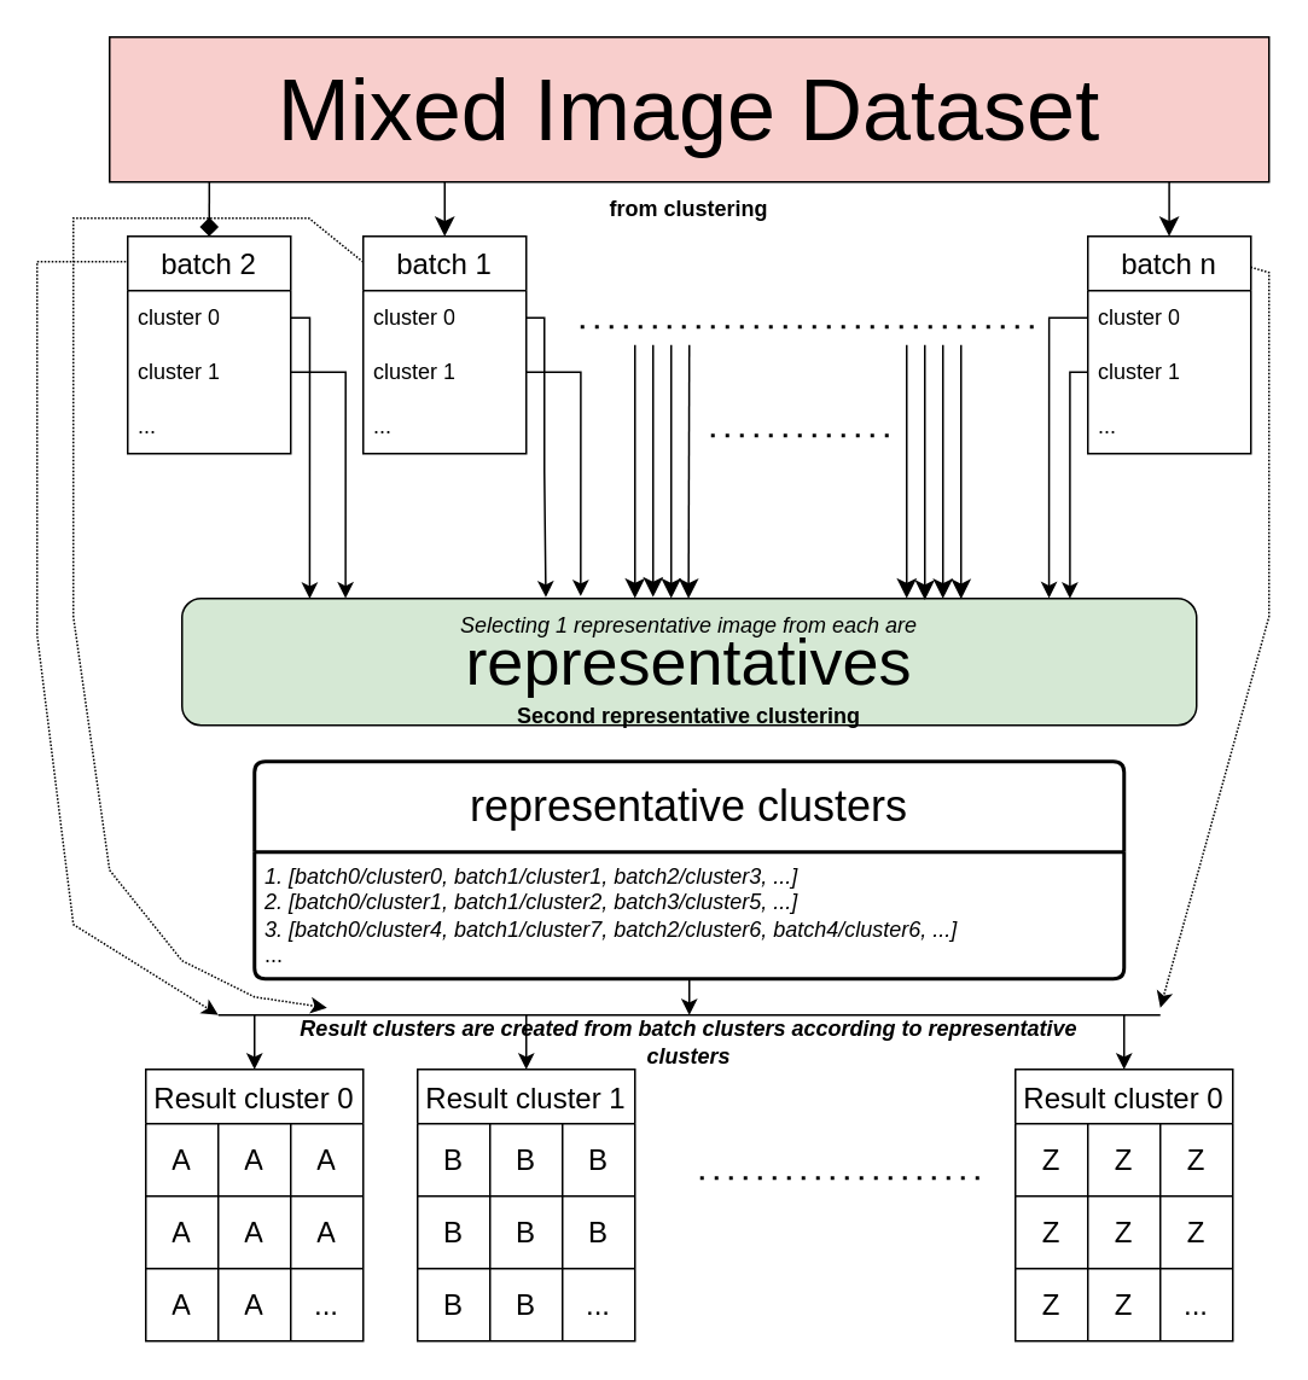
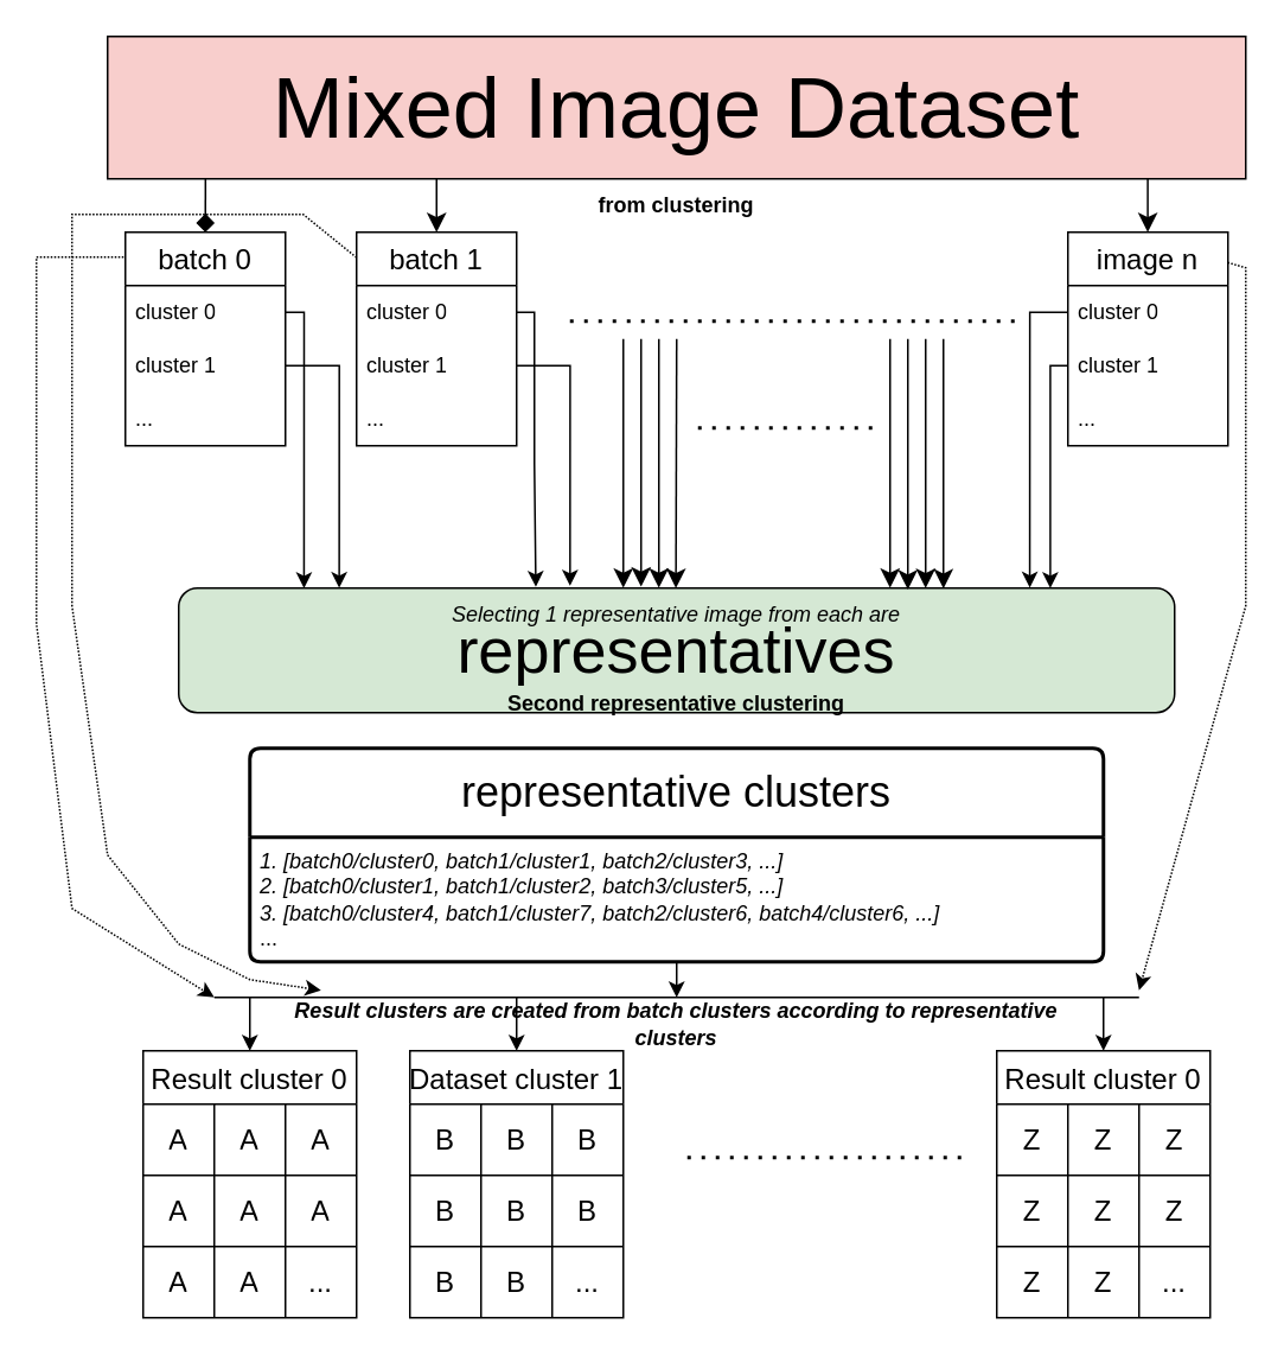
- <mxCell id="4" value="&lt;font style=&quot;font-size: 16px;&quot;&gt;batch 2&lt;/font&gt;" style="swimlane;fontStyle=0;childLayout=stackLayout;horizontal=1;startSize=30;horizontalStack=0;resizeParent=1;resizeParentMax=0;resizeLast=0;collapsible=1;marginBottom=0;whiteSpace=wrap;html=1;" parent="1" vertex="1"><mxGeometry x="70" y="130" width="90" height="120" as="geometry"><mxRectangle x="130" y="150" width="90" height="30" as="alternateBounds" /></mxGeometry></mxCell>
+ <mxCell id="4" value="&lt;font style=&quot;font-size: 16px;&quot;&gt;batch 0&lt;/font&gt;" style="swimlane;fontStyle=0;childLayout=stackLayout;horizontal=1;startSize=30;horizontalStack=0;resizeParent=1;resizeParentMax=0;resizeLast=0;collapsible=1;marginBottom=0;whiteSpace=wrap;html=1;" parent="1" vertex="1"><mxGeometry x="70" y="130" width="90" height="120" as="geometry"><mxRectangle x="130" y="150" width="90" height="30" as="alternateBounds" /></mxGeometry></mxCell>
- <mxCell id="12" value="&lt;font style=&quot;font-size: 16px;&quot;&gt;batch n&lt;/font&gt;" style="swimlane;fontStyle=0;childLayout=stackLayout;horizontal=1;startSize=30;horizontalStack=0;resizeParent=1;resizeParentMax=0;resizeLast=0;collapsible=1;marginBottom=0;whiteSpace=wrap;html=1;" parent="1" vertex="1"><mxGeometry x="600" y="130" width="90" height="120" as="geometry" /></mxCell>
+ <mxCell id="12" value="&lt;font style=&quot;font-size: 16px;&quot;&gt;image n&lt;/font&gt;" style="swimlane;fontStyle=0;childLayout=stackLayout;horizontal=1;startSize=30;horizontalStack=0;resizeParent=1;resizeParentMax=0;resizeLast=0;collapsible=1;marginBottom=0;whiteSpace=wrap;html=1;" parent="1" vertex="1"><mxGeometry x="600" y="130" width="90" height="120" as="geometry" /></mxCell>
- <mxCell id="60" value="Result cluster 1" style="shape=table;startSize=30;container=1;collapsible=0;childLayout=tableLayout;strokeColor=default;fontSize=16;" parent="1" vertex="1"><mxGeometry x="230" y="590" width="120" height="150" as="geometry" /></mxCell>
+ <mxCell id="60" value="Dataset cluster 1" style="shape=table;startSize=30;container=1;collapsible=0;childLayout=tableLayout;strokeColor=default;fontSize=16;" parent="1" vertex="1"><mxGeometry x="230" y="590" width="120" height="150" as="geometry" /></mxCell>
